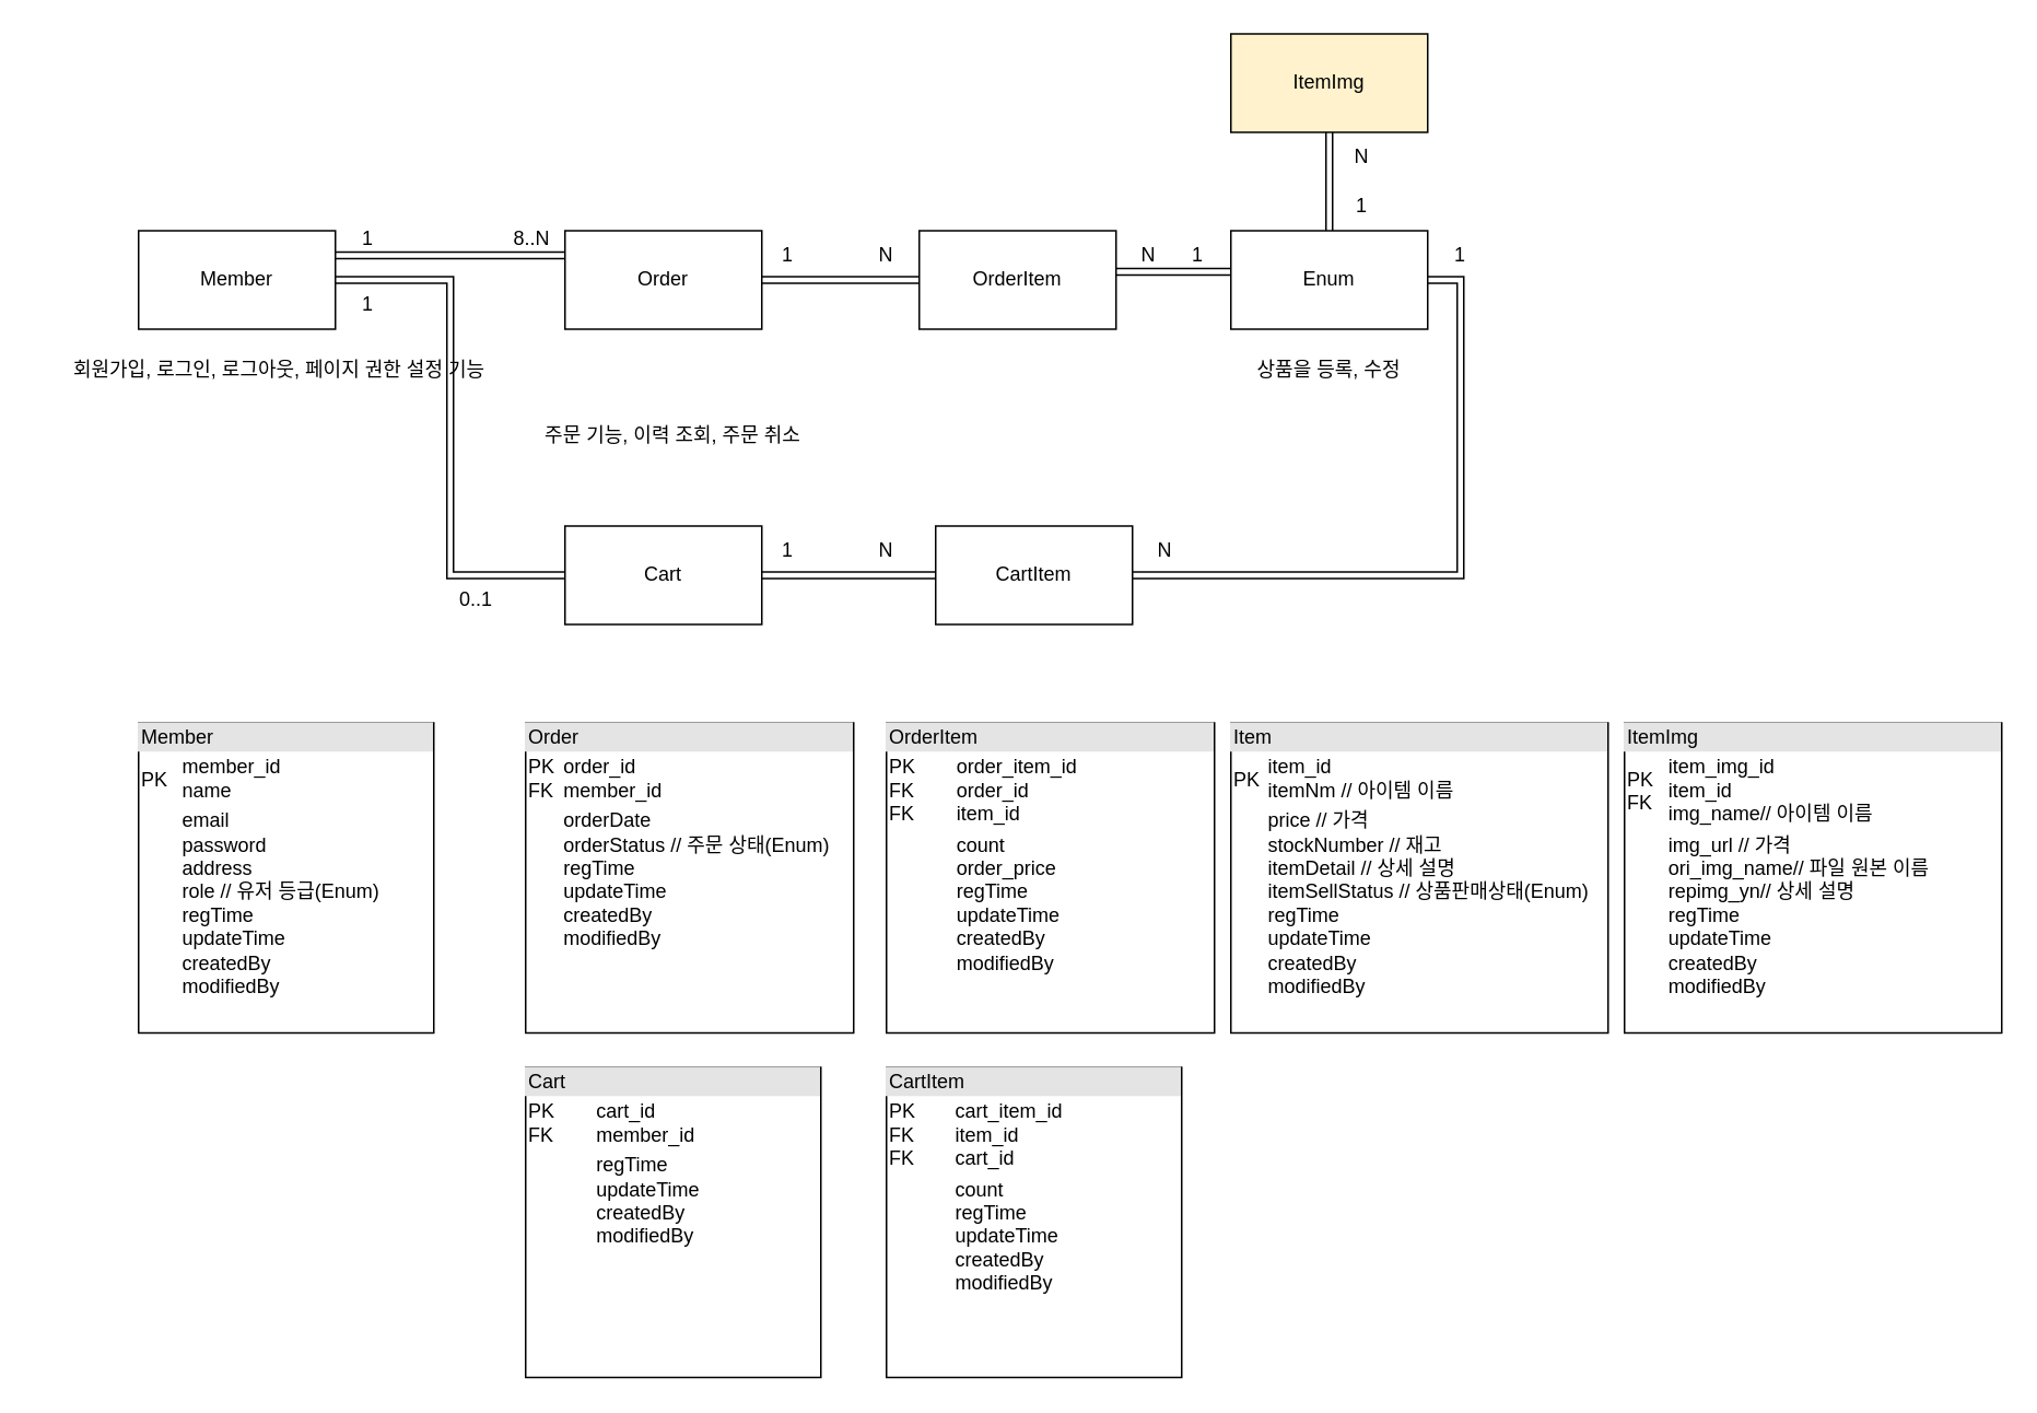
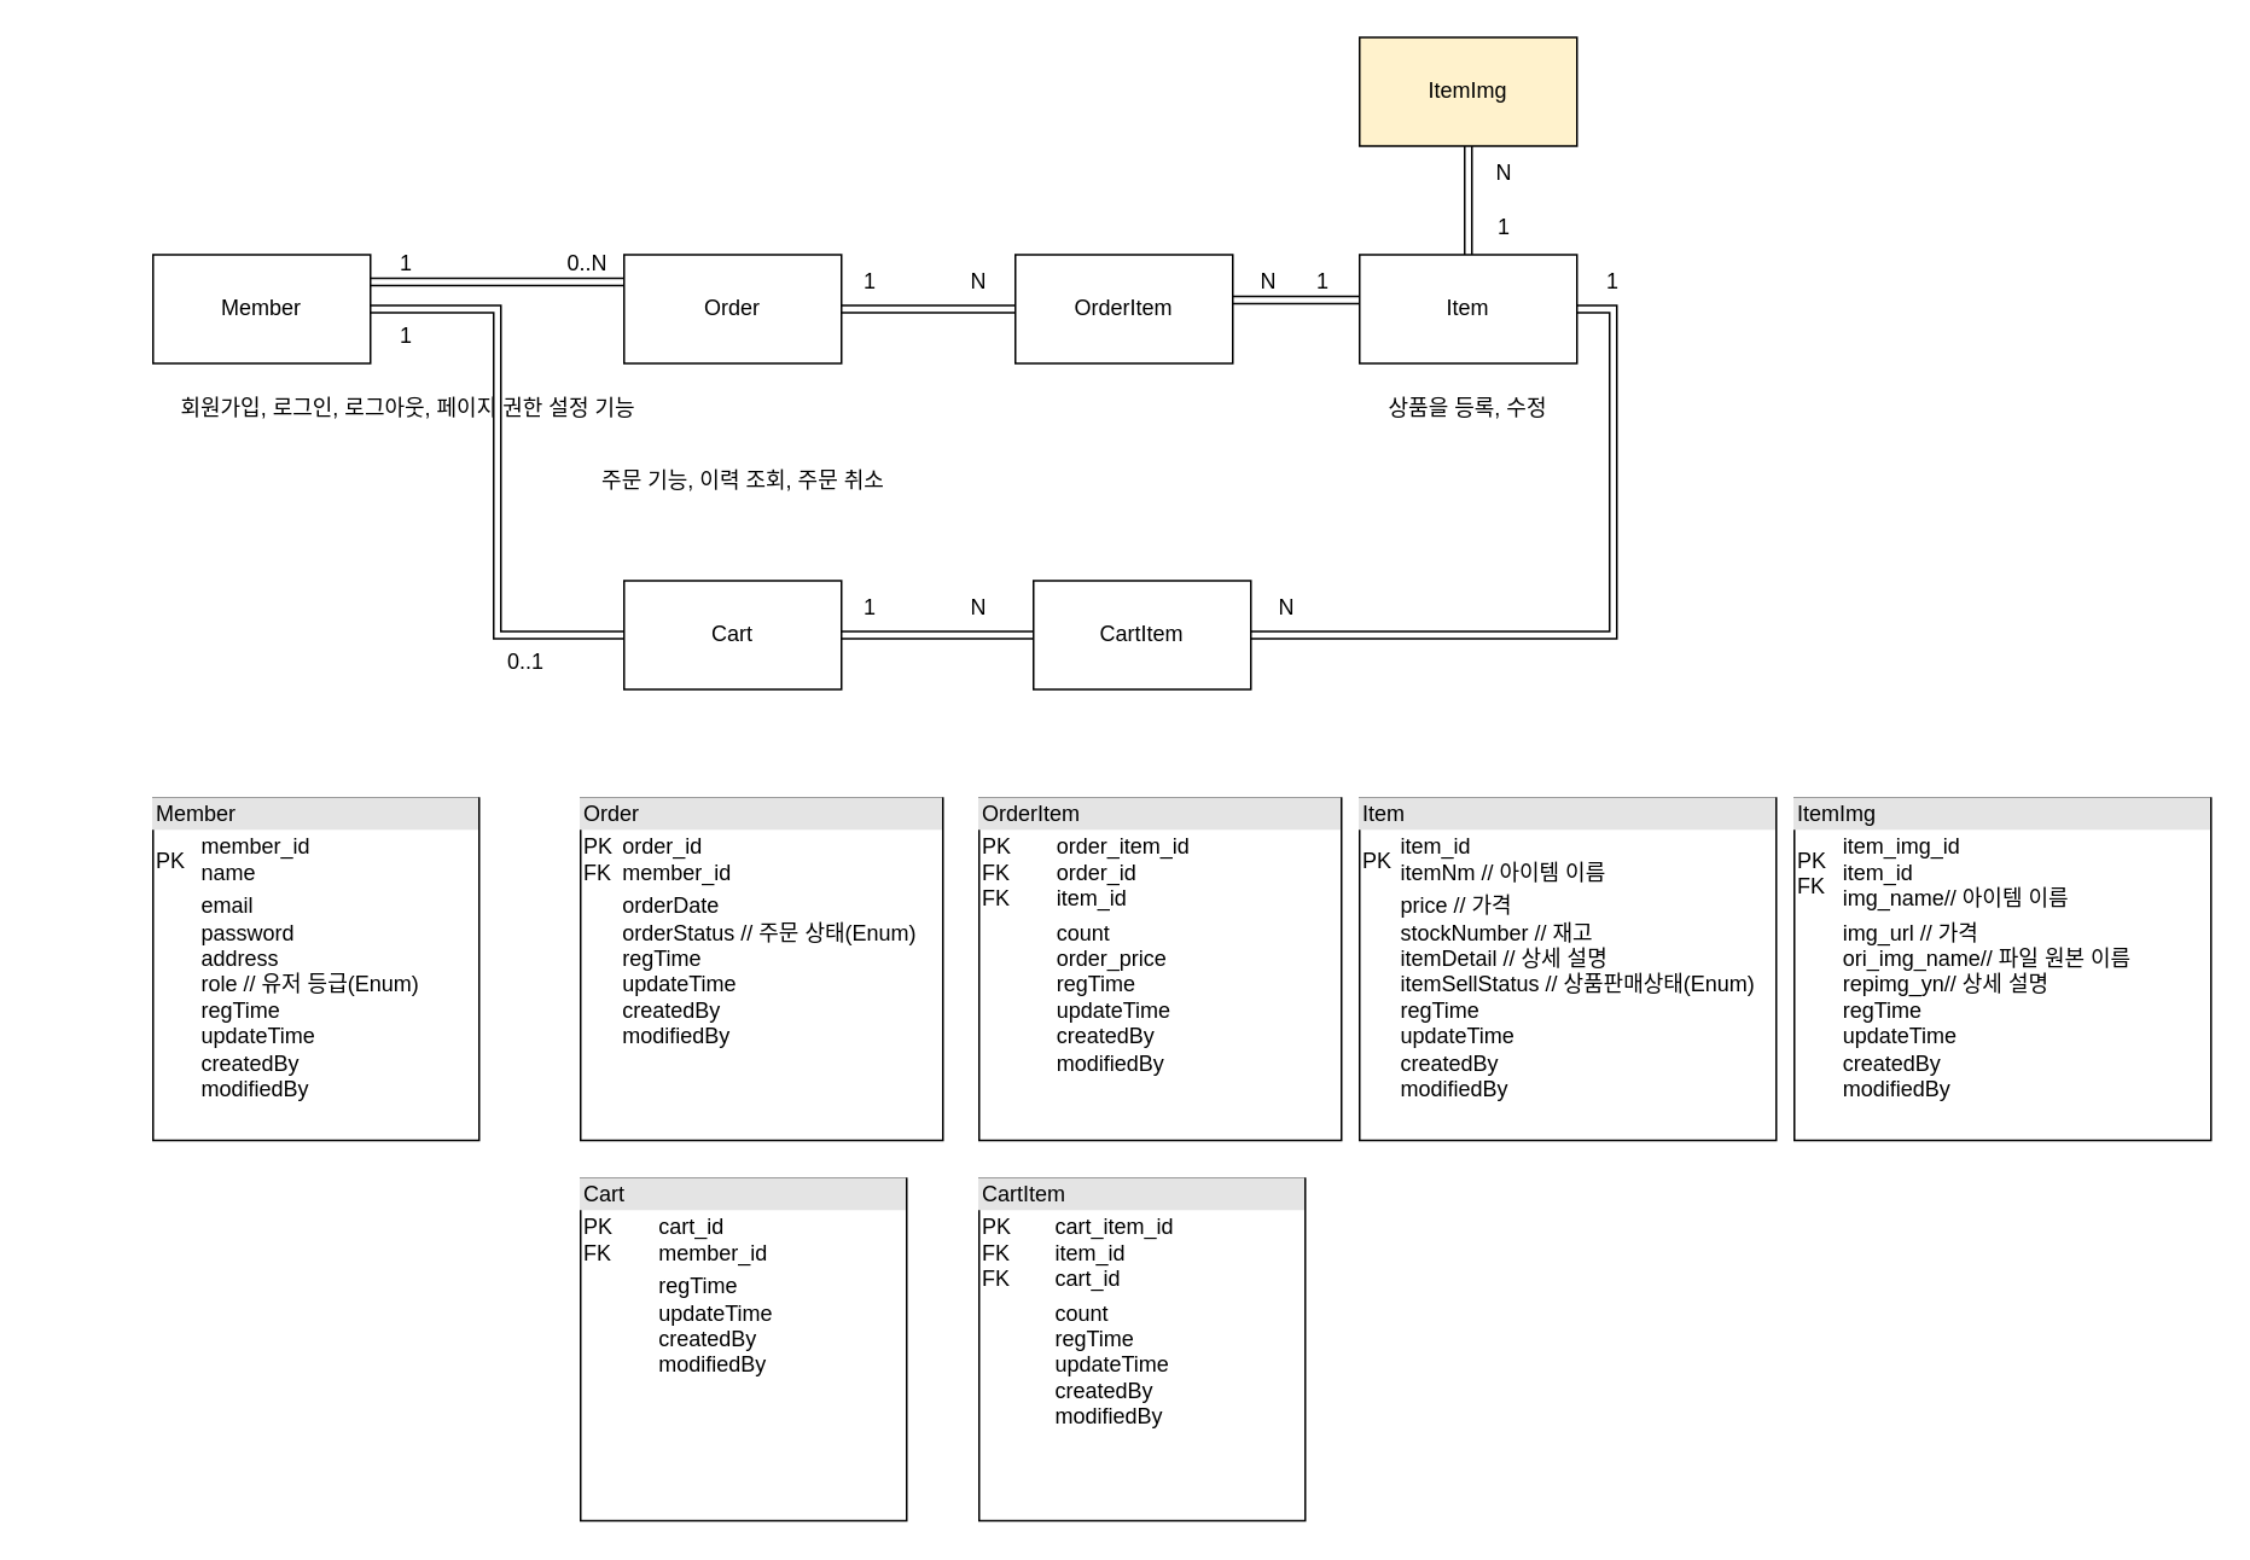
- <mxCell id="9" value="8..N" style="text;html=1;strokeColor=none;fillColor=none;align=center;verticalAlign=middle;whiteSpace=wrap;rounded=0;" vertex="1" parent="1"><mxGeometry x="294" y="130" width="60" height="30" as="geometry" /></mxCell>
+ <mxCell id="9" value="0..N" style="text;html=1;strokeColor=none;fillColor=none;align=center;verticalAlign=middle;whiteSpace=wrap;rounded=0;" vertex="1" parent="1"><mxGeometry x="294" y="130" width="60" height="30" as="geometry" /></mxCell>
- <mxCell id="4" value="Enum" style="rounded=0;whiteSpace=wrap;html=1;" vertex="1" parent="1"><mxGeometry x="750" y="140" width="120" height="60" as="geometry" /></mxCell>
+ <mxCell id="4" value="Item" style="rounded=0;whiteSpace=wrap;html=1;" vertex="1" parent="1"><mxGeometry x="750" y="140" width="120" height="60" as="geometry" /></mxCell>
- <mxCell id="7" value="회원가입, 로그인, 로그아웃, 페이지 권한 설정 기능" style="text;html=1;strokeColor=none;fillColor=none;align=center;verticalAlign=middle;whiteSpace=wrap;rounded=0;" vertex="1" parent="1"><mxGeometry x="20" y="210" width="300" height="30" as="geometry" /></mxCell>
+ <mxCell id="7" value="회원가입, 로그인, 로그아웃, 페이지 권한 설정 기능" style="text;html=1;strokeColor=none;fillColor=none;align=center;verticalAlign=middle;whiteSpace=wrap;rounded=0;" vertex="1" parent="1"><mxGeometry x="75" y="210" width="300" height="30" as="geometry" /></mxCell>
